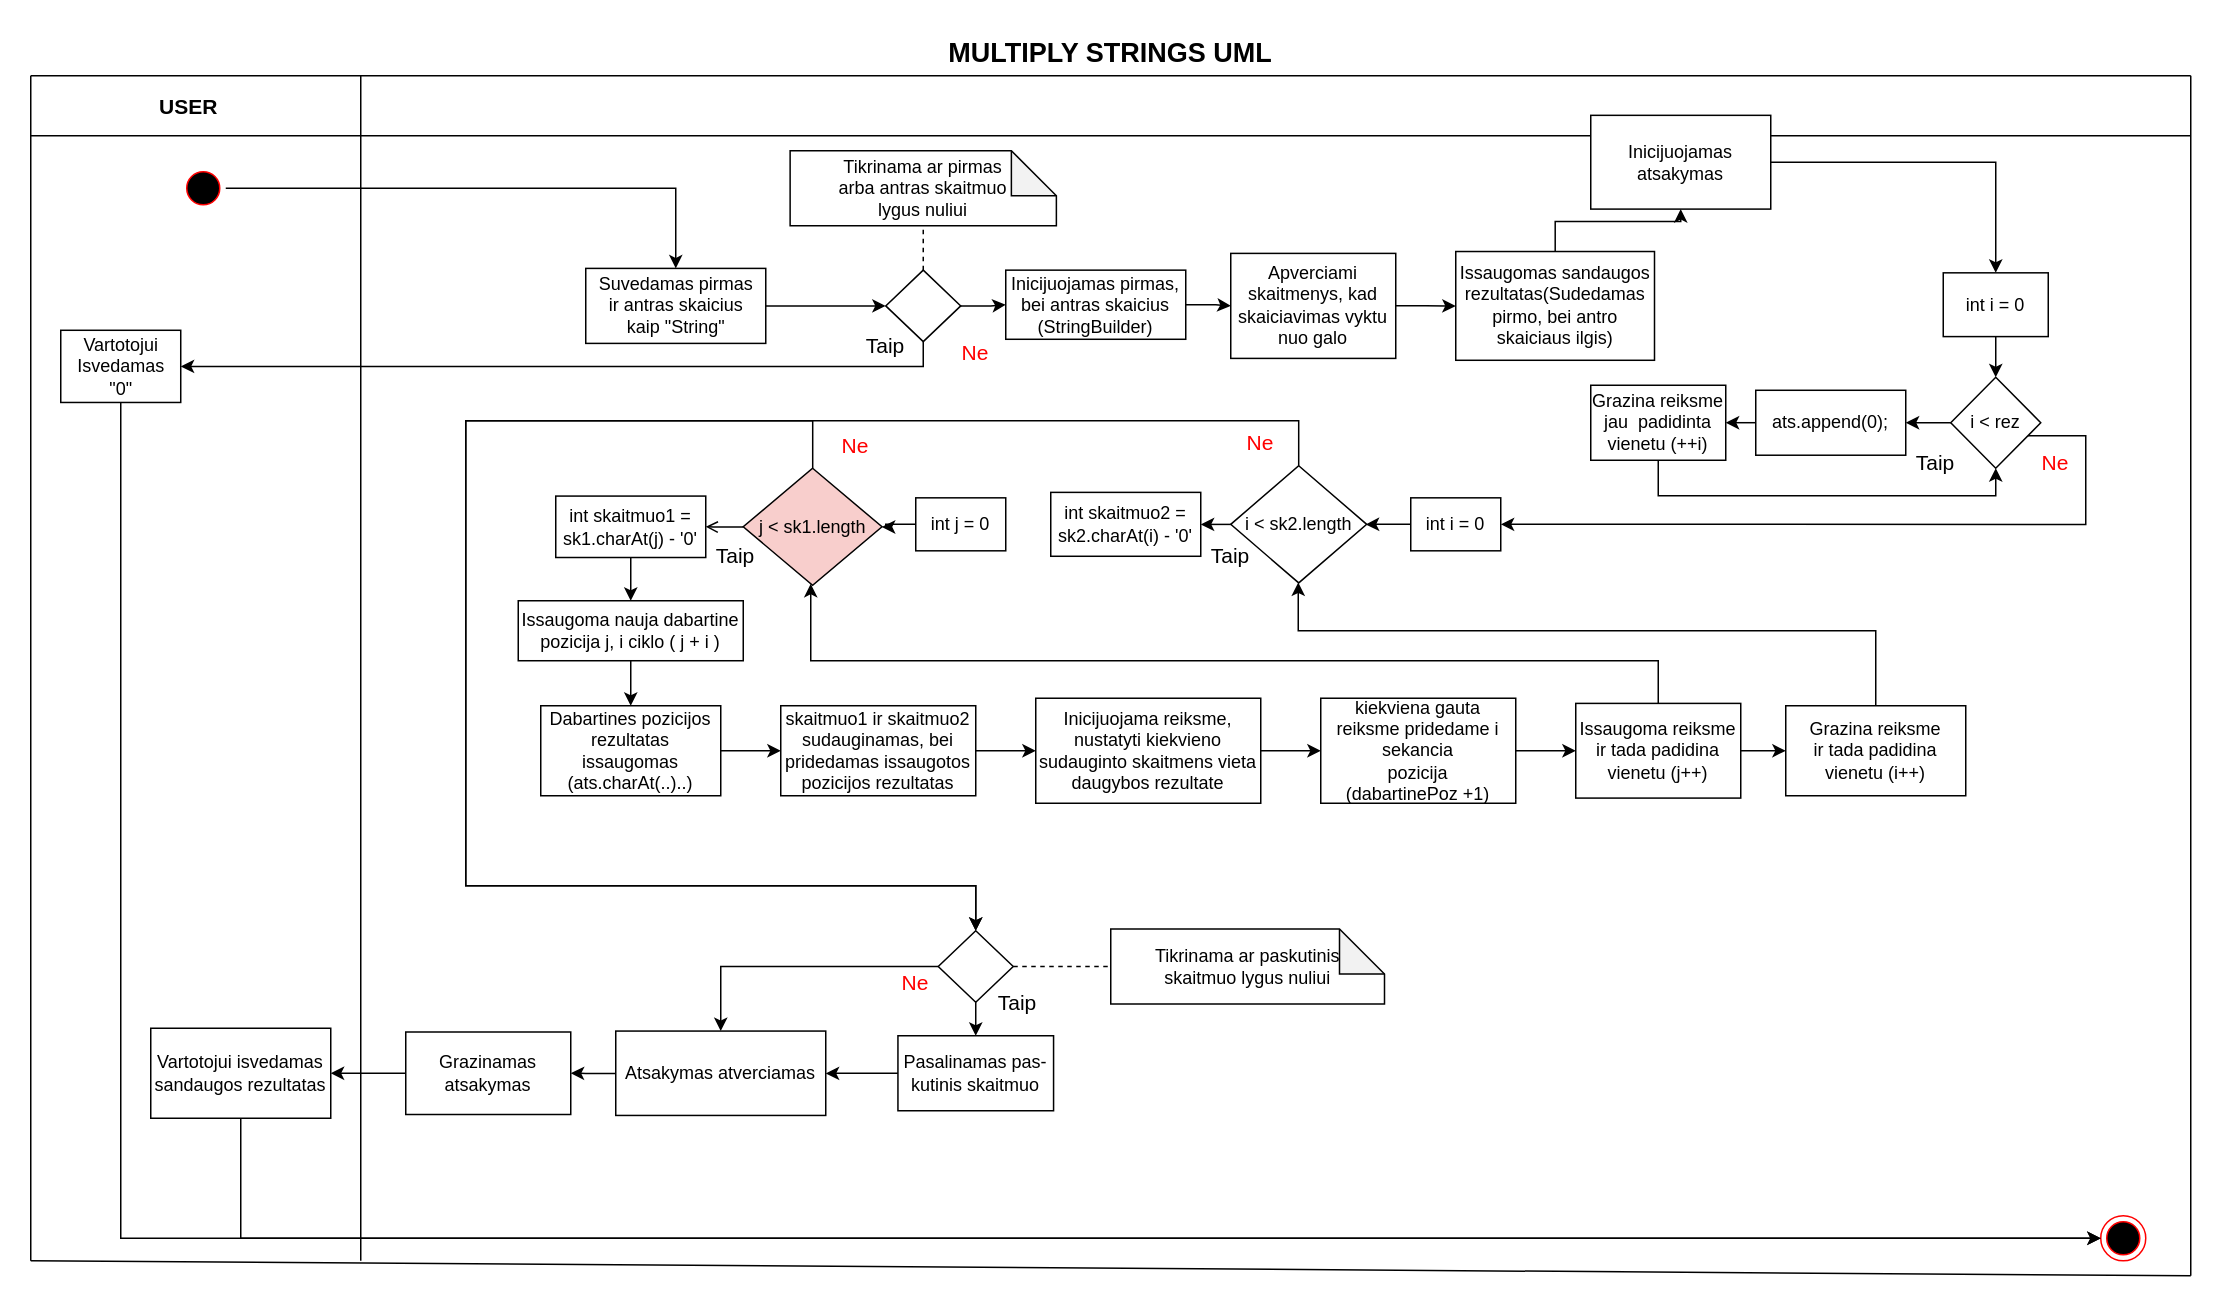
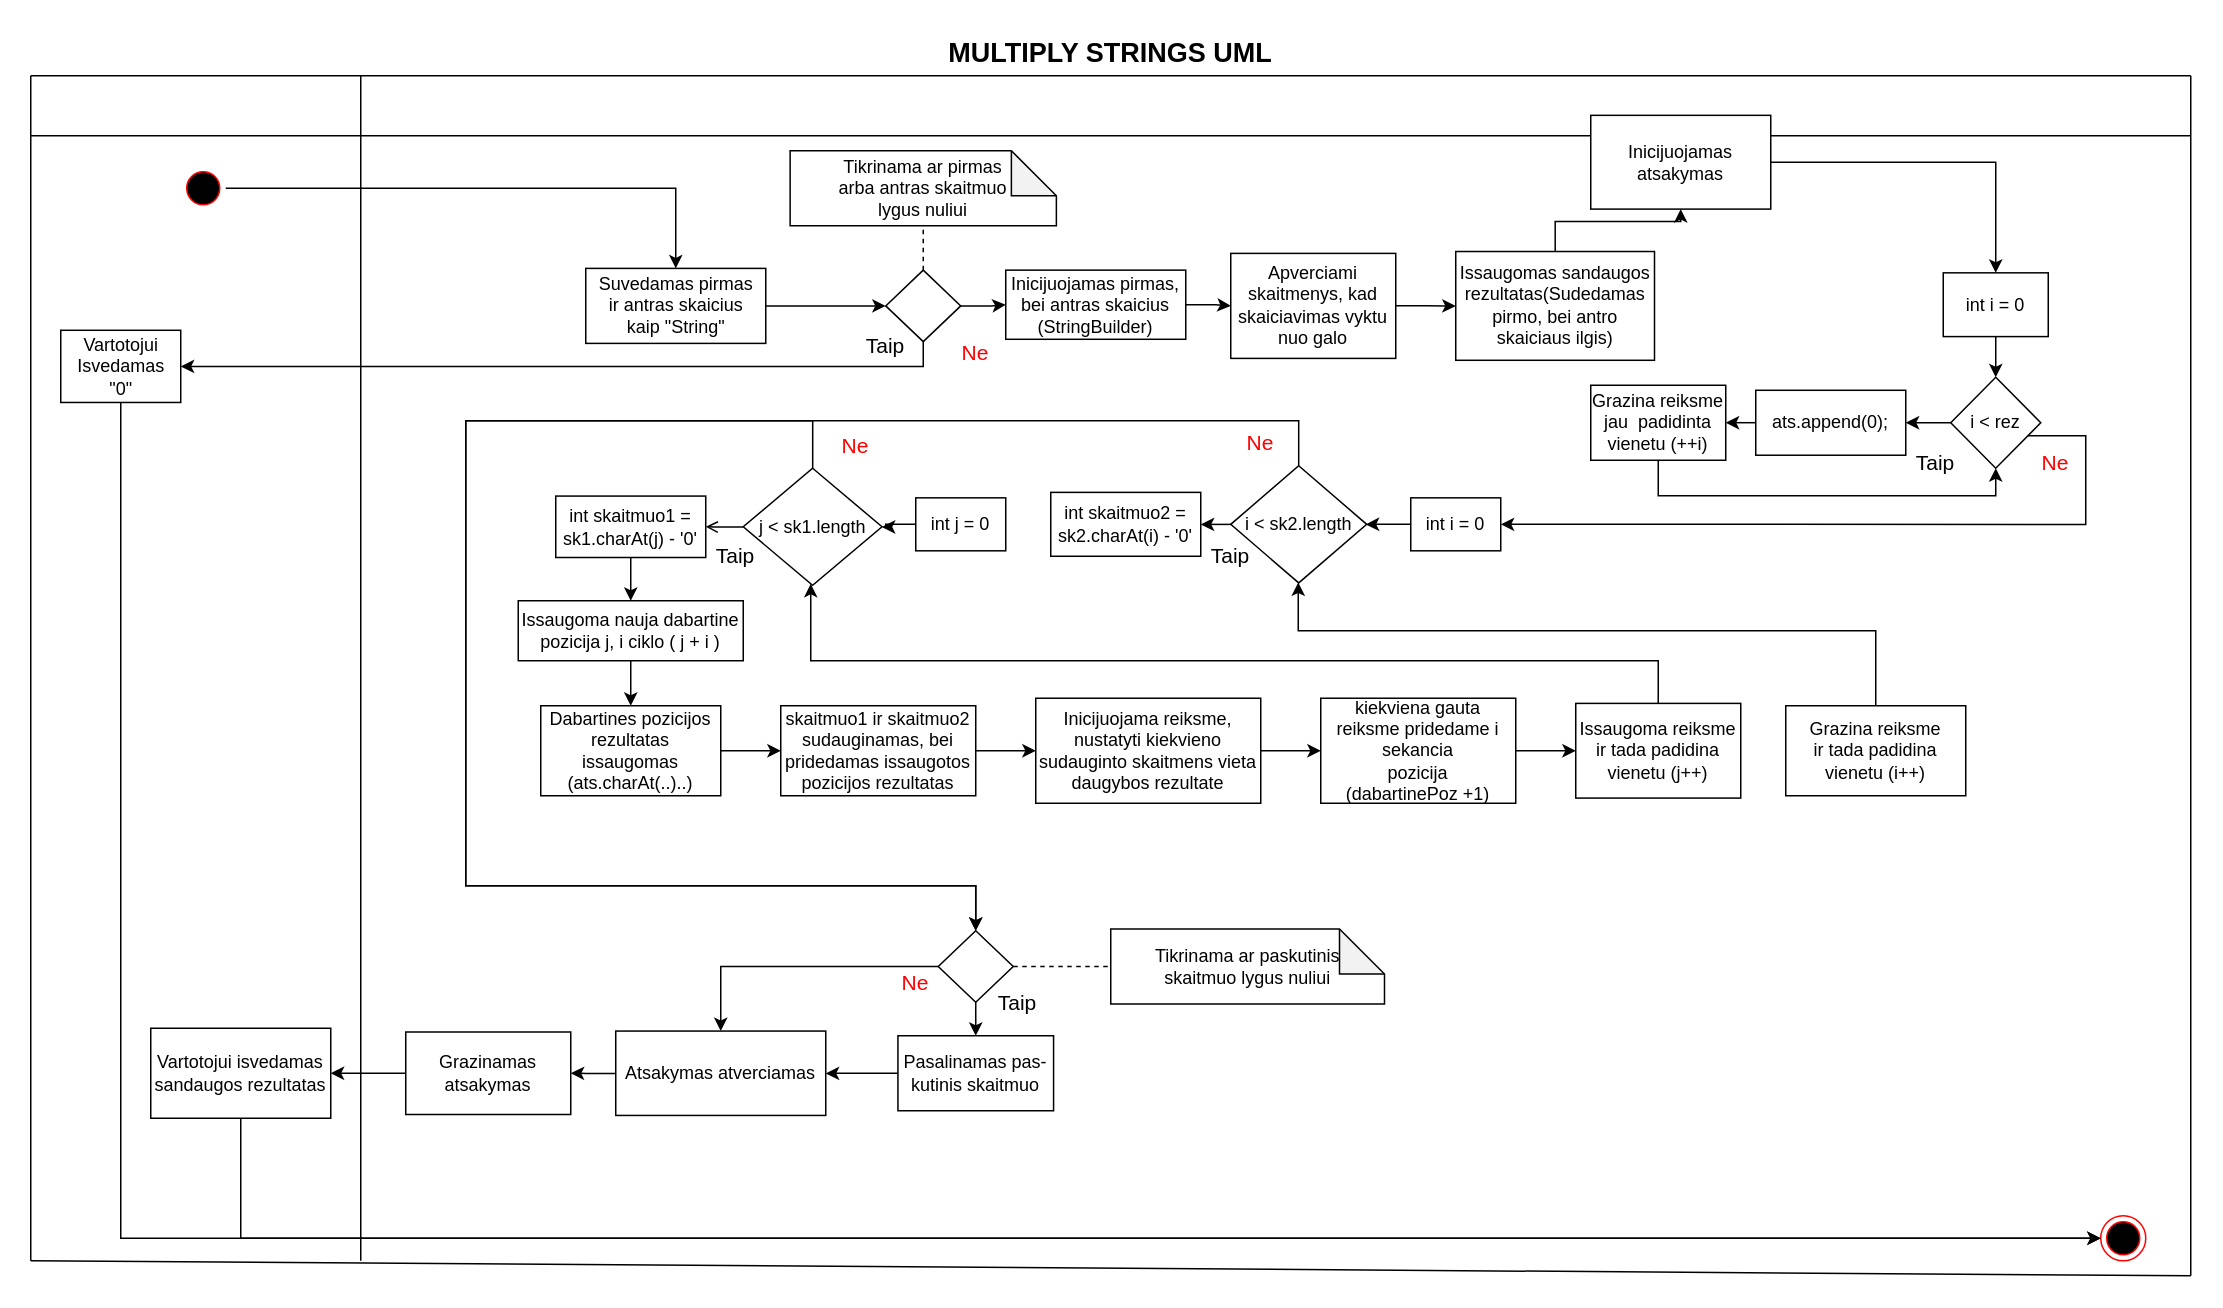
- <mxCell id="4" value="&lt;div&gt;&lt;b&gt;&lt;font style=&quot;font-size: 14px&quot;&gt;USER&lt;/font&gt;&lt;/b&gt;&lt;/div&gt;&lt;div&gt;&lt;b&gt;&lt;font size=&quot;3&quot;&gt;&lt;br&gt;&lt;/font&gt;&lt;/b&gt;&lt;/div&gt;" style="text;html=1;align=center;verticalAlign=middle;resizable=0;points=[];autosize=1;strokeColor=none;fillColor=none;" parent="1" vertex="1"><mxGeometry x="100" y="60" width="50" height="40" as="geometry" /></mxCell>
- <mxCell id="45" value="j &amp;lt; sk1.length" style="rhombus;whiteSpace=wrap;html=1;fillColor=#f8cecc;" parent="1" vertex="1"><mxGeometry x="495" y="311.65" width="92.5" height="78.1" as="geometry" /></mxCell>
+ <mxCell id="45" value="j &amp;lt; sk1.length" style="rhombus;whiteSpace=wrap;html=1;" parent="1" vertex="1"><mxGeometry x="495" y="311.65" width="92.5" height="78.1" as="geometry" /></mxCell>
- <mxCell id="63" value="" style="edgeStyle=orthogonalEdgeStyle;rounded=0;orthogonalLoop=1;jettySize=auto;html=1;" parent="1" source="65" target="67" edge="1"><mxGeometry relative="1" as="geometry" /></mxCell>
